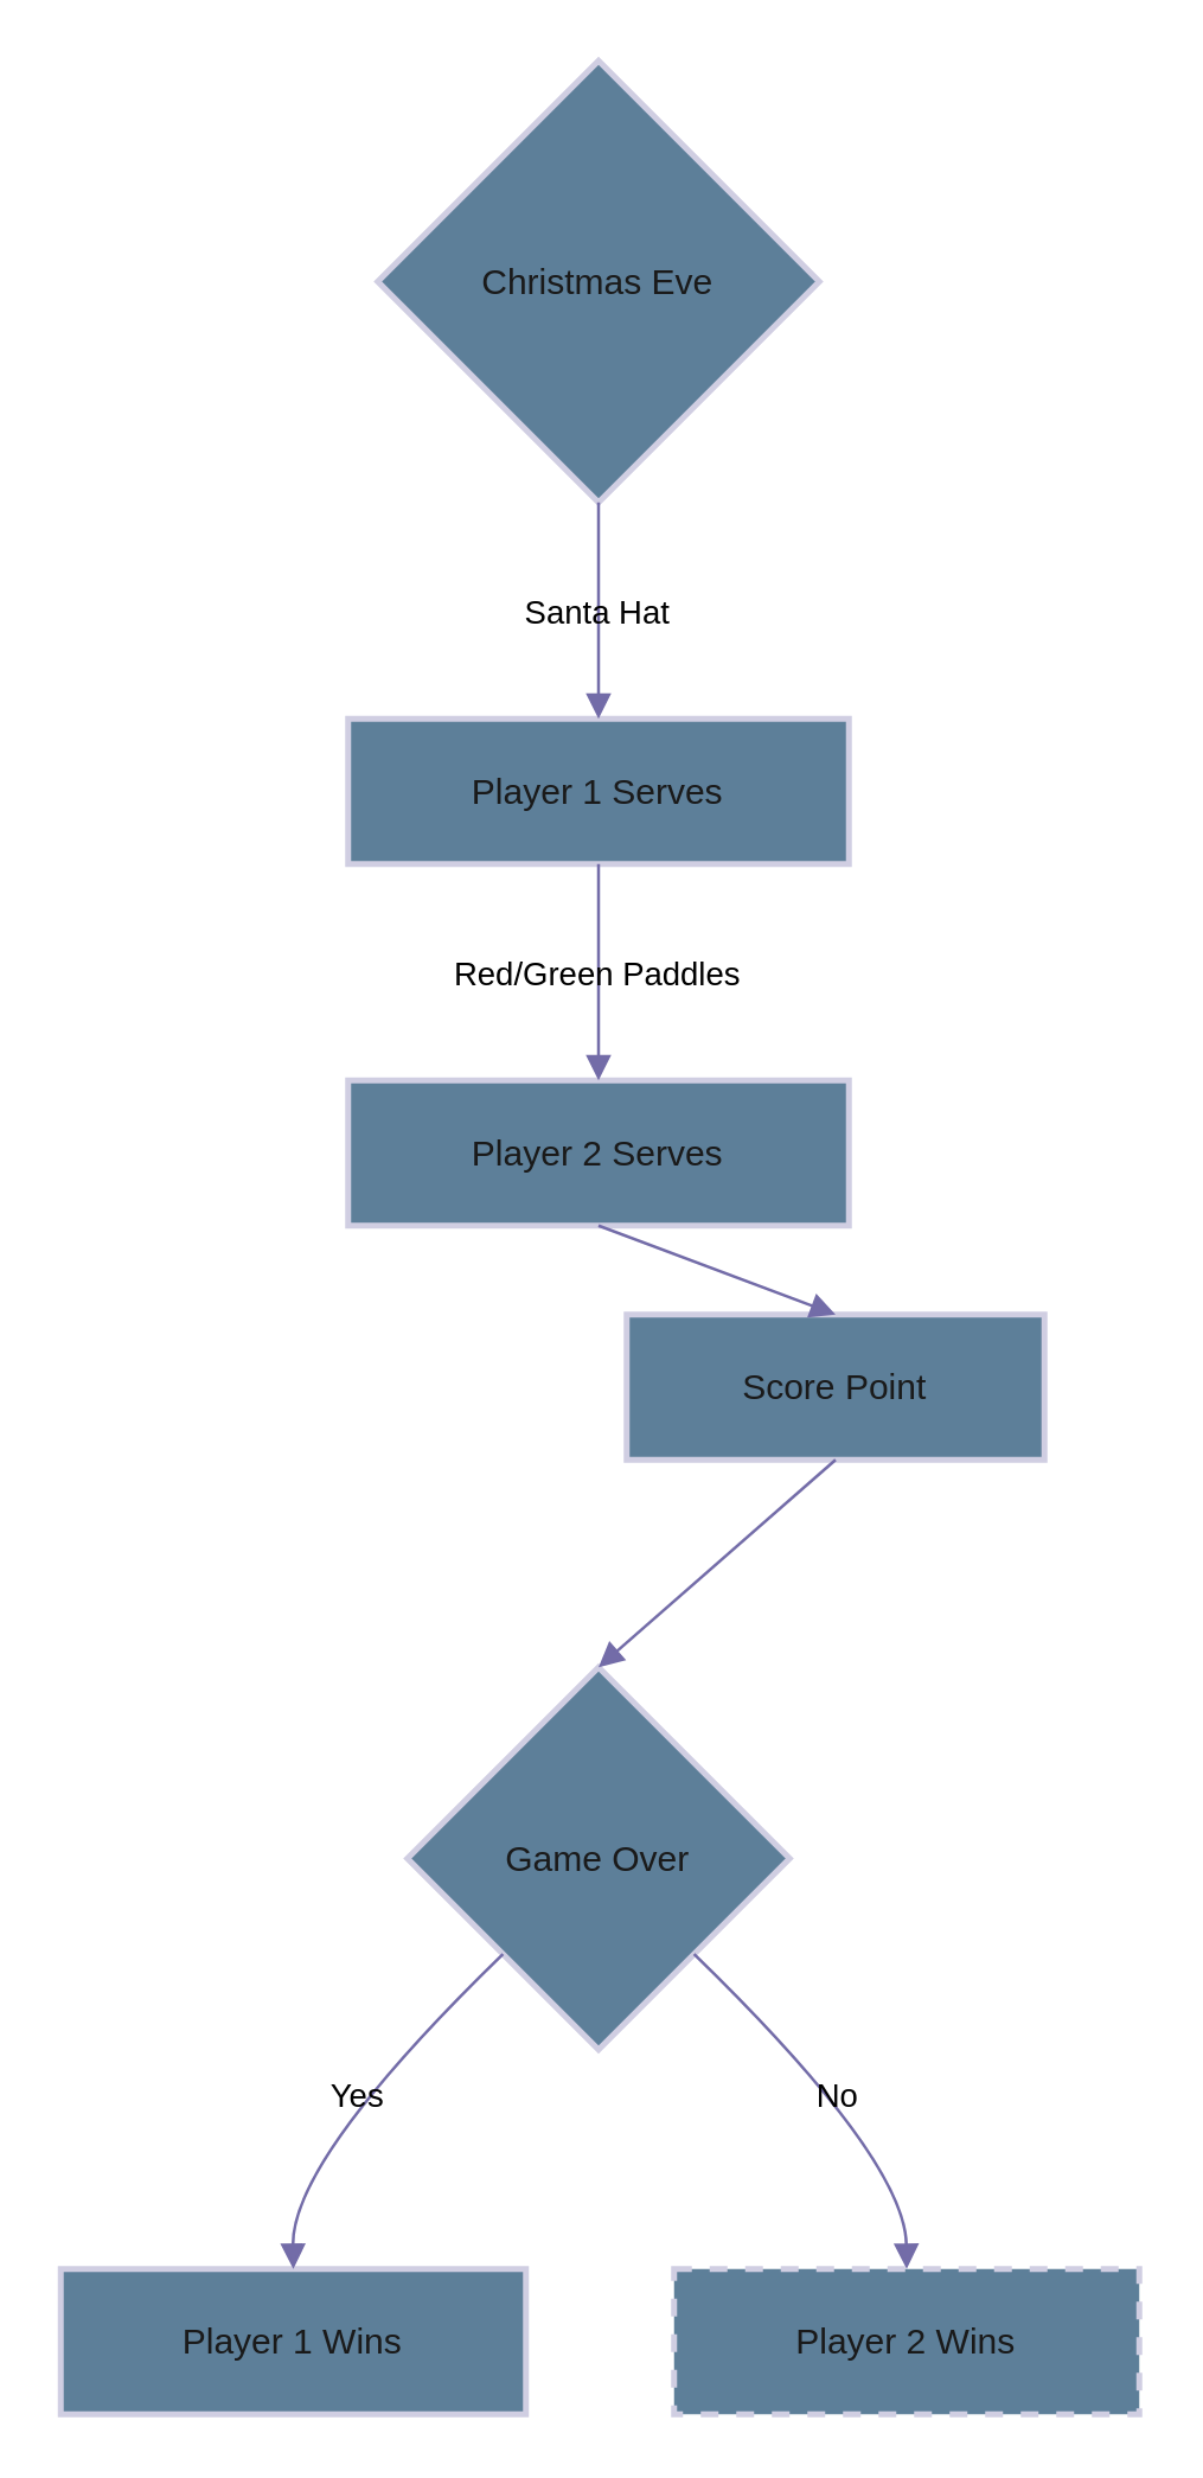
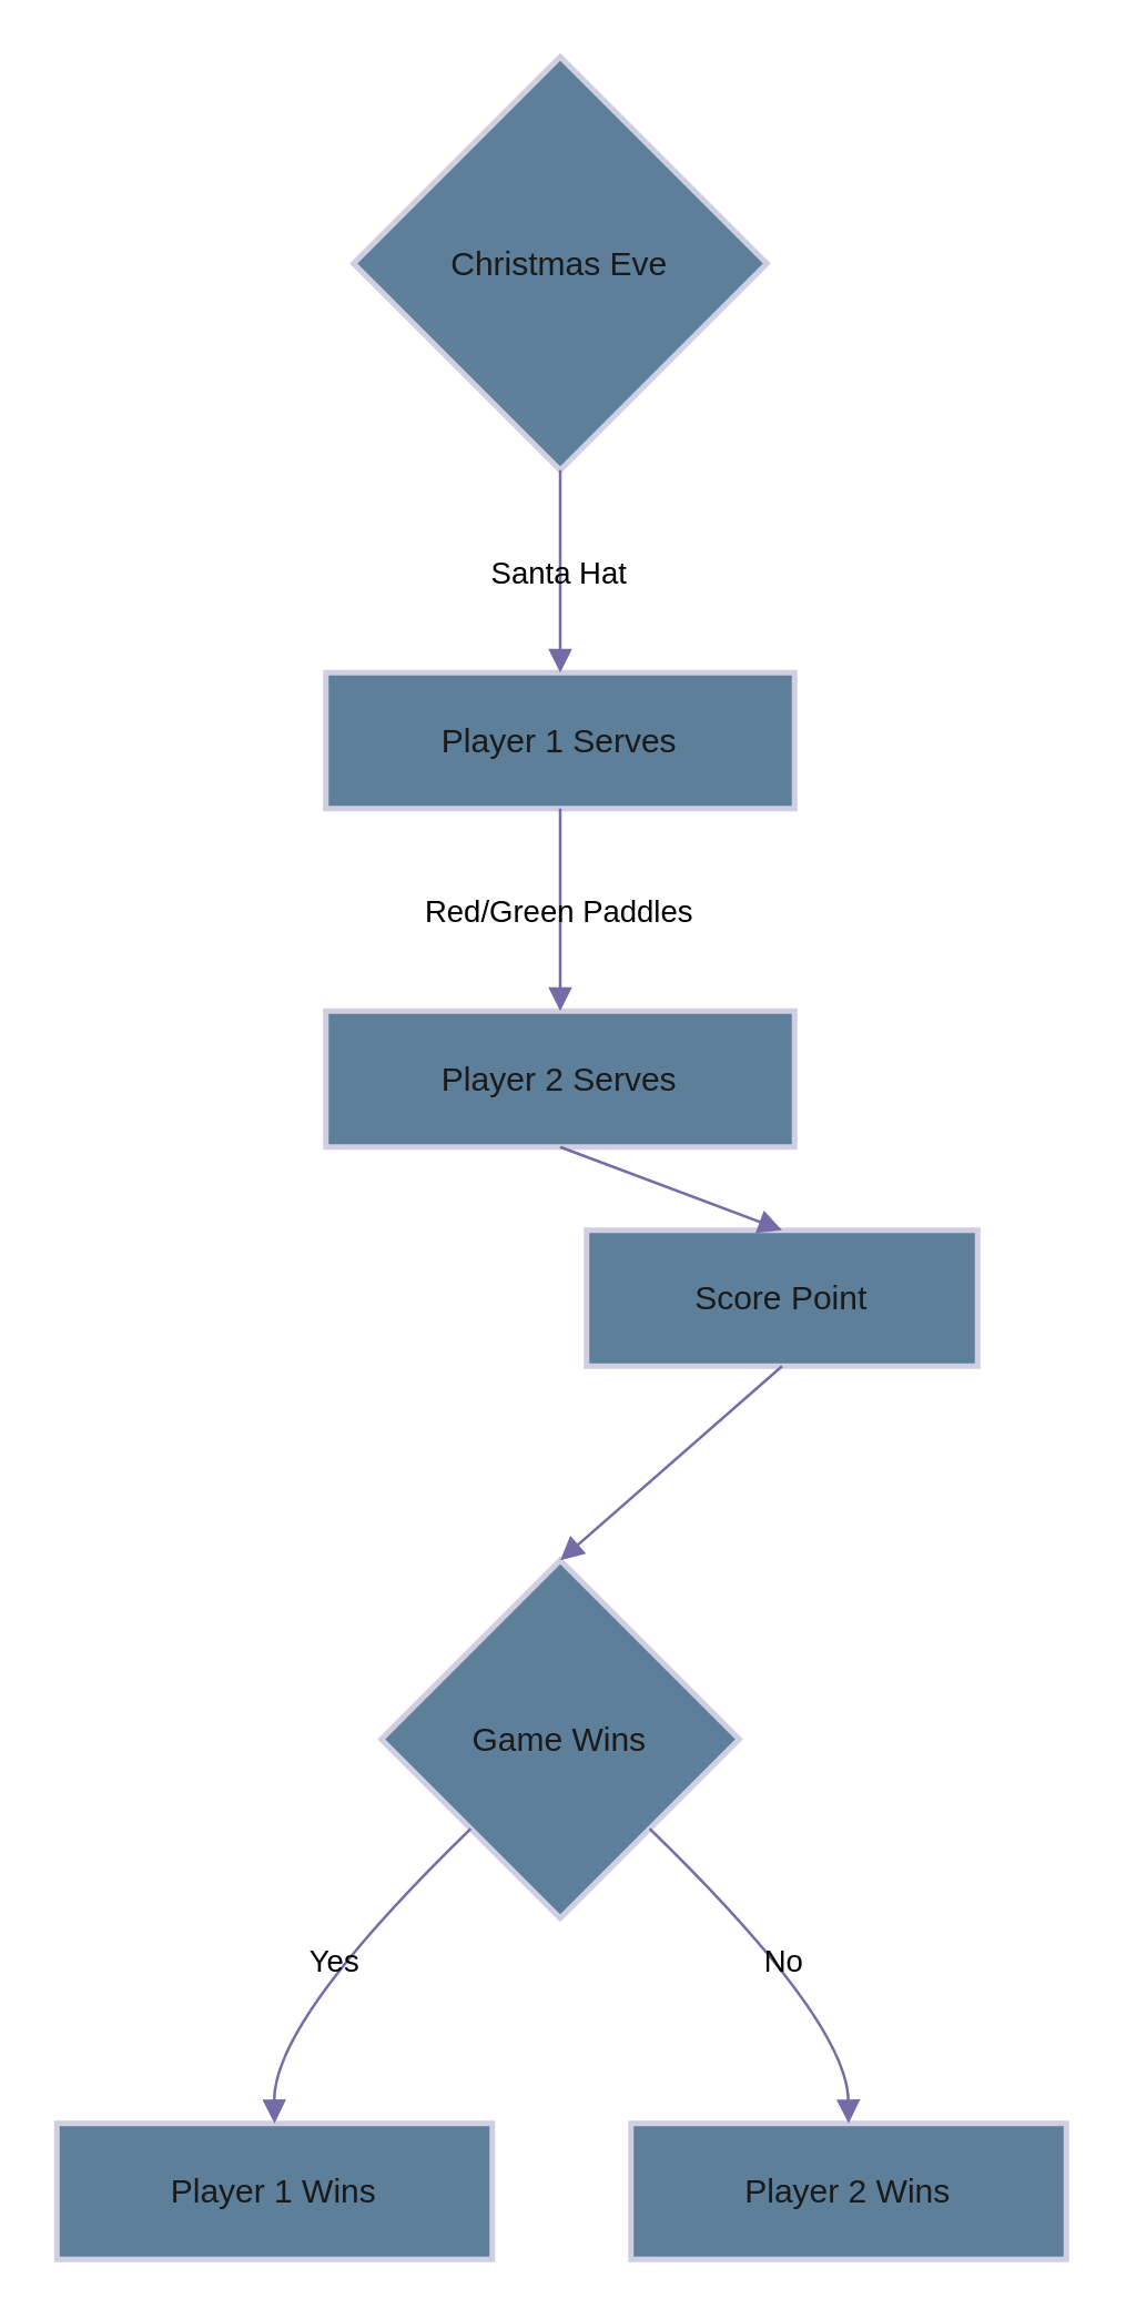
- <mxCell id="6" value="Game Over" style="rhombus;strokeWidth=2;whiteSpace=wrap;labelBackgroundColor=none;fillColor=#5D7F99;strokeColor=#D0CEE2;fontColor=#1A1A1A;" parent="1" vertex="1"><mxGeometry x="137" y="562" width="129" height="129" as="geometry" /></mxCell>
+ <mxCell id="6" value="Game Wins" style="rhombus;strokeWidth=2;whiteSpace=wrap;labelBackgroundColor=none;fillColor=#5D7F99;strokeColor=#D0CEE2;fontColor=#1A1A1A;" parent="1" vertex="1"><mxGeometry x="137" y="562" width="129" height="129" as="geometry" /></mxCell>
- <mxCell id="8" value="Player 2 Wins" style="whiteSpace=wrap;strokeWidth=2;labelBackgroundColor=none;fillColor=#5D7F99;strokeColor=#D0CEE2;fontColor=#1A1A1A;dashed=1;" parent="1" vertex="1"><mxGeometry x="227" y="765" width="157" height="49" as="geometry" /></mxCell>
+ <mxCell id="8" value="Player 2 Wins" style="whiteSpace=wrap;strokeWidth=2;labelBackgroundColor=none;fillColor=#5D7F99;strokeColor=#D0CEE2;fontColor=#1A1A1A;" parent="1" vertex="1"><mxGeometry x="227" y="765" width="157" height="49" as="geometry" /></mxCell>
